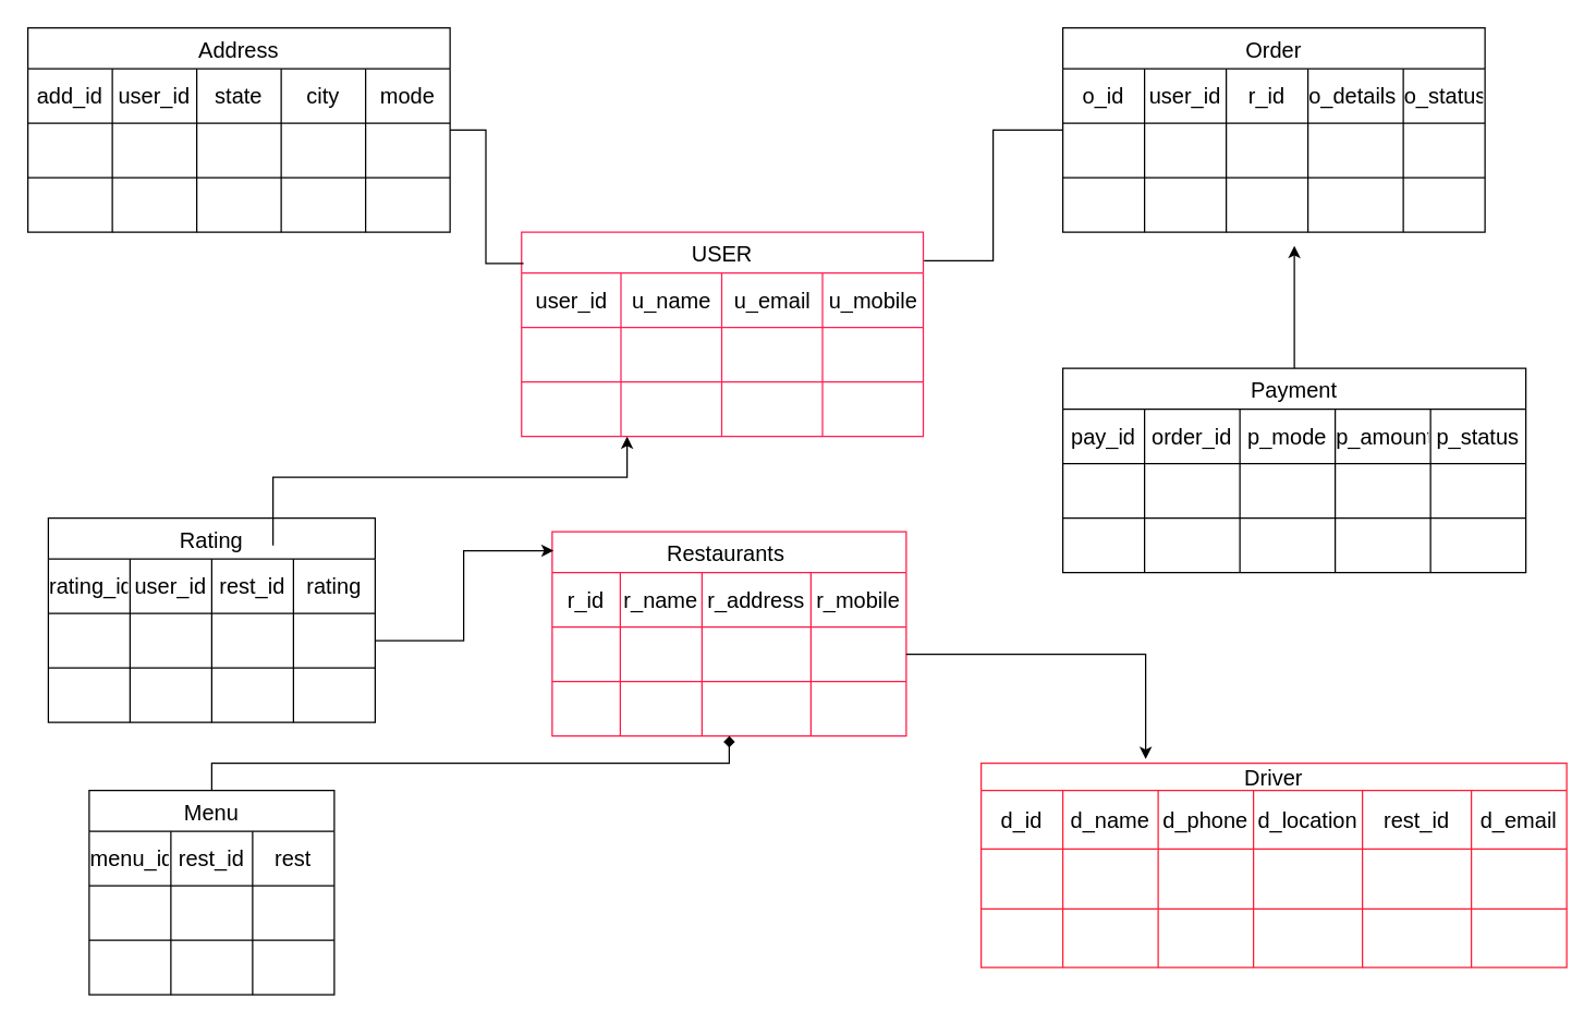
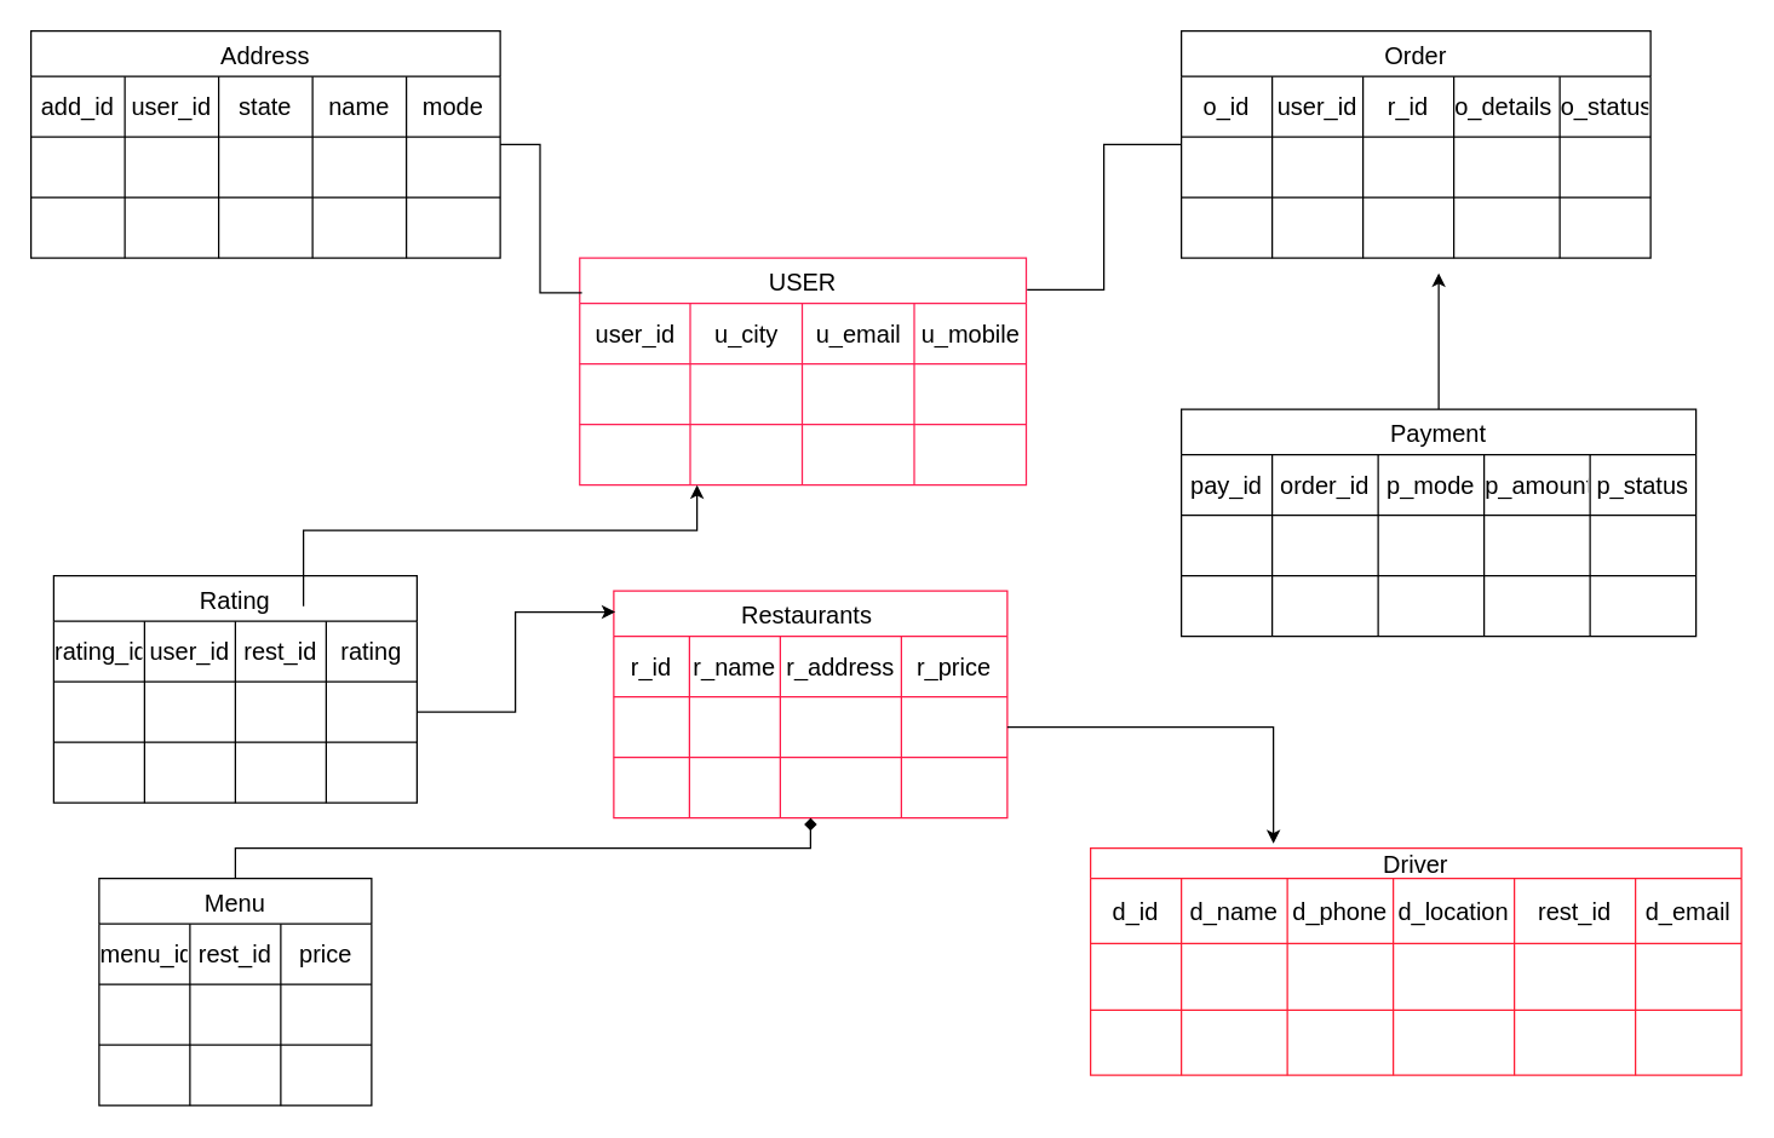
- <mxCell id="116" value="city" style="shape=partialRectangle;html=1;whiteSpace=wrap;connectable=0;strokeColor=inherit;overflow=hidden;fillColor=none;top=0;left=0;bottom=0;right=0;pointerEvents=1;fontSize=16;" parent="112" vertex="1"><mxGeometry x="186" width="62" height="40" as="geometry"><mxRectangle width="62" height="40" as="alternateBounds" /></mxGeometry></mxCell>
+ <mxCell id="116" value="name" style="shape=partialRectangle;html=1;whiteSpace=wrap;connectable=0;strokeColor=inherit;overflow=hidden;fillColor=none;top=0;left=0;bottom=0;right=0;pointerEvents=1;fontSize=16;" parent="112" vertex="1"><mxGeometry x="186" width="62" height="40" as="geometry"><mxRectangle width="62" height="40" as="alternateBounds" /></mxGeometry></mxCell>
- <mxCell id="5" value="u_name" style="shape=partialRectangle;html=1;whiteSpace=wrap;connectable=0;strokeColor=inherit;overflow=hidden;fillColor=none;top=0;left=0;bottom=0;right=0;pointerEvents=1;fontSize=16;" parent="3" vertex="1"><mxGeometry x="73" width="74" height="40" as="geometry"><mxRectangle width="74" height="40" as="alternateBounds" /></mxGeometry></mxCell>
+ <mxCell id="5" value="u_city" style="shape=partialRectangle;html=1;whiteSpace=wrap;connectable=0;strokeColor=inherit;overflow=hidden;fillColor=none;top=0;left=0;bottom=0;right=0;pointerEvents=1;fontSize=16;" parent="3" vertex="1"><mxGeometry x="73" width="74" height="40" as="geometry"><mxRectangle width="74" height="40" as="alternateBounds" /></mxGeometry></mxCell>
- <mxCell id="23" value="r_mobile" style="shape=partialRectangle;html=1;whiteSpace=wrap;connectable=0;strokeColor=inherit;overflow=hidden;fillColor=none;top=0;left=0;bottom=0;right=0;pointerEvents=1;fontSize=16;" parent="19" vertex="1"><mxGeometry x="190" width="70" height="40" as="geometry"><mxRectangle width="70" height="40" as="alternateBounds" /></mxGeometry></mxCell>
+ <mxCell id="23" value="r_price" style="shape=partialRectangle;html=1;whiteSpace=wrap;connectable=0;strokeColor=inherit;overflow=hidden;fillColor=none;top=0;left=0;bottom=0;right=0;pointerEvents=1;fontSize=16;" parent="19" vertex="1"><mxGeometry x="190" width="70" height="40" as="geometry"><mxRectangle width="70" height="40" as="alternateBounds" /></mxGeometry></mxCell>
- <mxCell id="134" value="rest" style="shape=partialRectangle;html=1;whiteSpace=wrap;connectable=0;strokeColor=inherit;overflow=hidden;fillColor=none;top=0;left=0;bottom=0;right=0;pointerEvents=1;fontSize=16;" parent="131" vertex="1"><mxGeometry x="120" width="60" height="40" as="geometry"><mxRectangle width="60" height="40" as="alternateBounds" /></mxGeometry></mxCell>
+ <mxCell id="134" value="price" style="shape=partialRectangle;html=1;whiteSpace=wrap;connectable=0;strokeColor=inherit;overflow=hidden;fillColor=none;top=0;left=0;bottom=0;right=0;pointerEvents=1;fontSize=16;" parent="131" vertex="1"><mxGeometry x="120" width="60" height="40" as="geometry"><mxRectangle width="60" height="40" as="alternateBounds" /></mxGeometry></mxCell>
